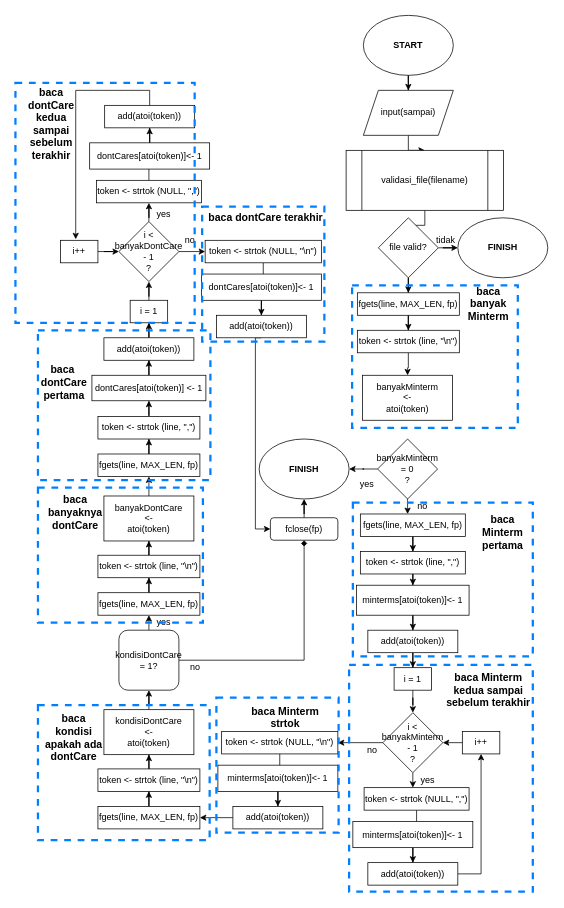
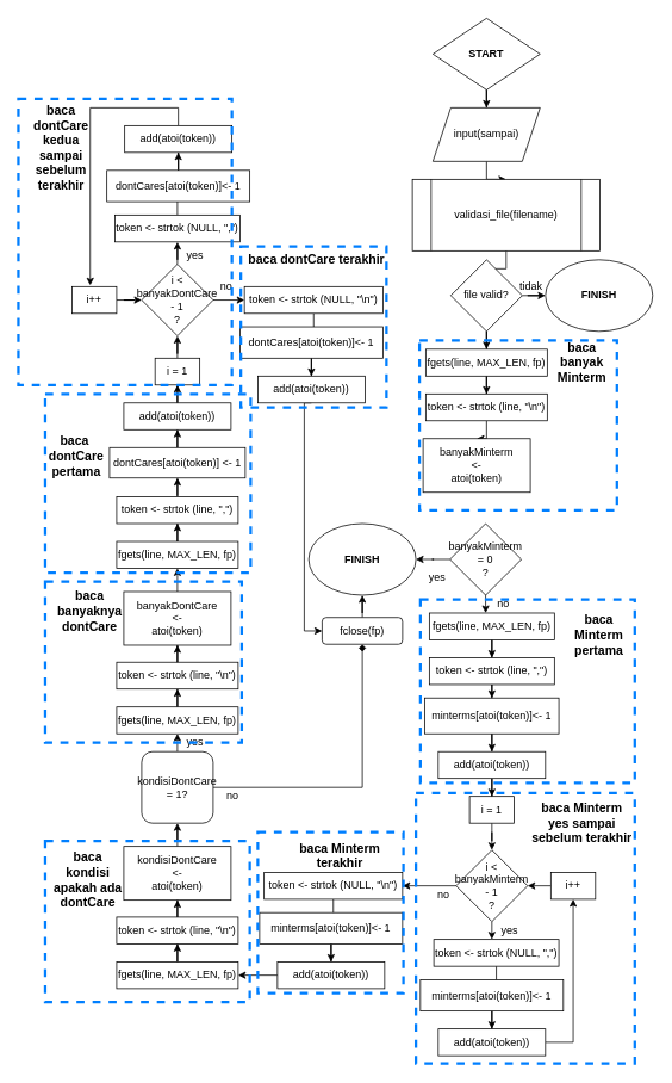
- <mxCell id="3" value="&lt;b&gt;START&lt;/b&gt;" style="ellipse;whiteSpace=wrap;html=1;" vertex="1" parent="1"><mxGeometry x="484" y="20" width="120" height="80" as="geometry" /></mxCell>
+ <mxCell id="3" value="&lt;b&gt;START&lt;/b&gt;" style="rhombus;whiteSpace=wrap;html=1;" vertex="1" parent="1"><mxGeometry x="484" y="20" width="120" height="80" as="geometry" /></mxCell>
- <mxCell id="31" value="banyakMinterm&lt;br&gt;&amp;lt;-&lt;br&gt;atoi(token)" style="rounded=0;whiteSpace=wrap;html=1;" vertex="1" parent="1"><mxGeometry x="483" y="500" width="120" height="60" as="geometry" /></mxCell>
+ <mxCell id="31" value="banyakMinterm&lt;br&gt;&amp;lt;-&lt;br&gt;atoi(token)" style="rounded=0;whiteSpace=wrap;html=1;" vertex="1" parent="1"><mxGeometry x="473" y="490" width="120" height="60" as="geometry" /></mxCell>
- <mxCell id="106" value="&lt;font style=&quot;font-size: 14px&quot;&gt;&lt;b&gt;baca Minterm&lt;br&gt;kedua sampai&lt;br&gt;sebelum terakhir&lt;br&gt;&lt;/b&gt;&lt;/font&gt;" style="text;html=1;strokeColor=none;fillColor=none;align=center;verticalAlign=middle;whiteSpace=wrap;rounded=0;" vertex="1" parent="1"><mxGeometry x="591" y="910" width="120" height="20" as="geometry" /></mxCell>
+ <mxCell id="106" value="&lt;font style=&quot;font-size: 14px&quot;&gt;&lt;b&gt;baca Minterm&lt;br&gt;yes sampai&lt;br&gt;sebelum terakhir&lt;br&gt;&lt;/b&gt;&lt;/font&gt;" style="text;html=1;strokeColor=none;fillColor=none;align=center;verticalAlign=middle;whiteSpace=wrap;rounded=0;" vertex="1" parent="1"><mxGeometry x="591" y="910" width="120" height="20" as="geometry" /></mxCell>
- <mxCell id="108" value="&lt;font style=&quot;font-size: 14px&quot;&gt;&lt;b&gt;baca Minterm strtok&lt;br&gt;&lt;/b&gt;&lt;/font&gt;" style="text;html=1;strokeColor=none;fillColor=none;align=center;verticalAlign=middle;whiteSpace=wrap;rounded=0;" vertex="1" parent="1"><mxGeometry x="320" y="946" width="120" height="20" as="geometry" /></mxCell>
+ <mxCell id="108" value="&lt;font style=&quot;font-size: 14px&quot;&gt;&lt;b&gt;baca Minterm terakhir&lt;br&gt;&lt;/b&gt;&lt;/font&gt;" style="text;html=1;strokeColor=none;fillColor=none;align=center;verticalAlign=middle;whiteSpace=wrap;rounded=0;" vertex="1" parent="1"><mxGeometry x="320" y="946" width="120" height="20" as="geometry" /></mxCell>
